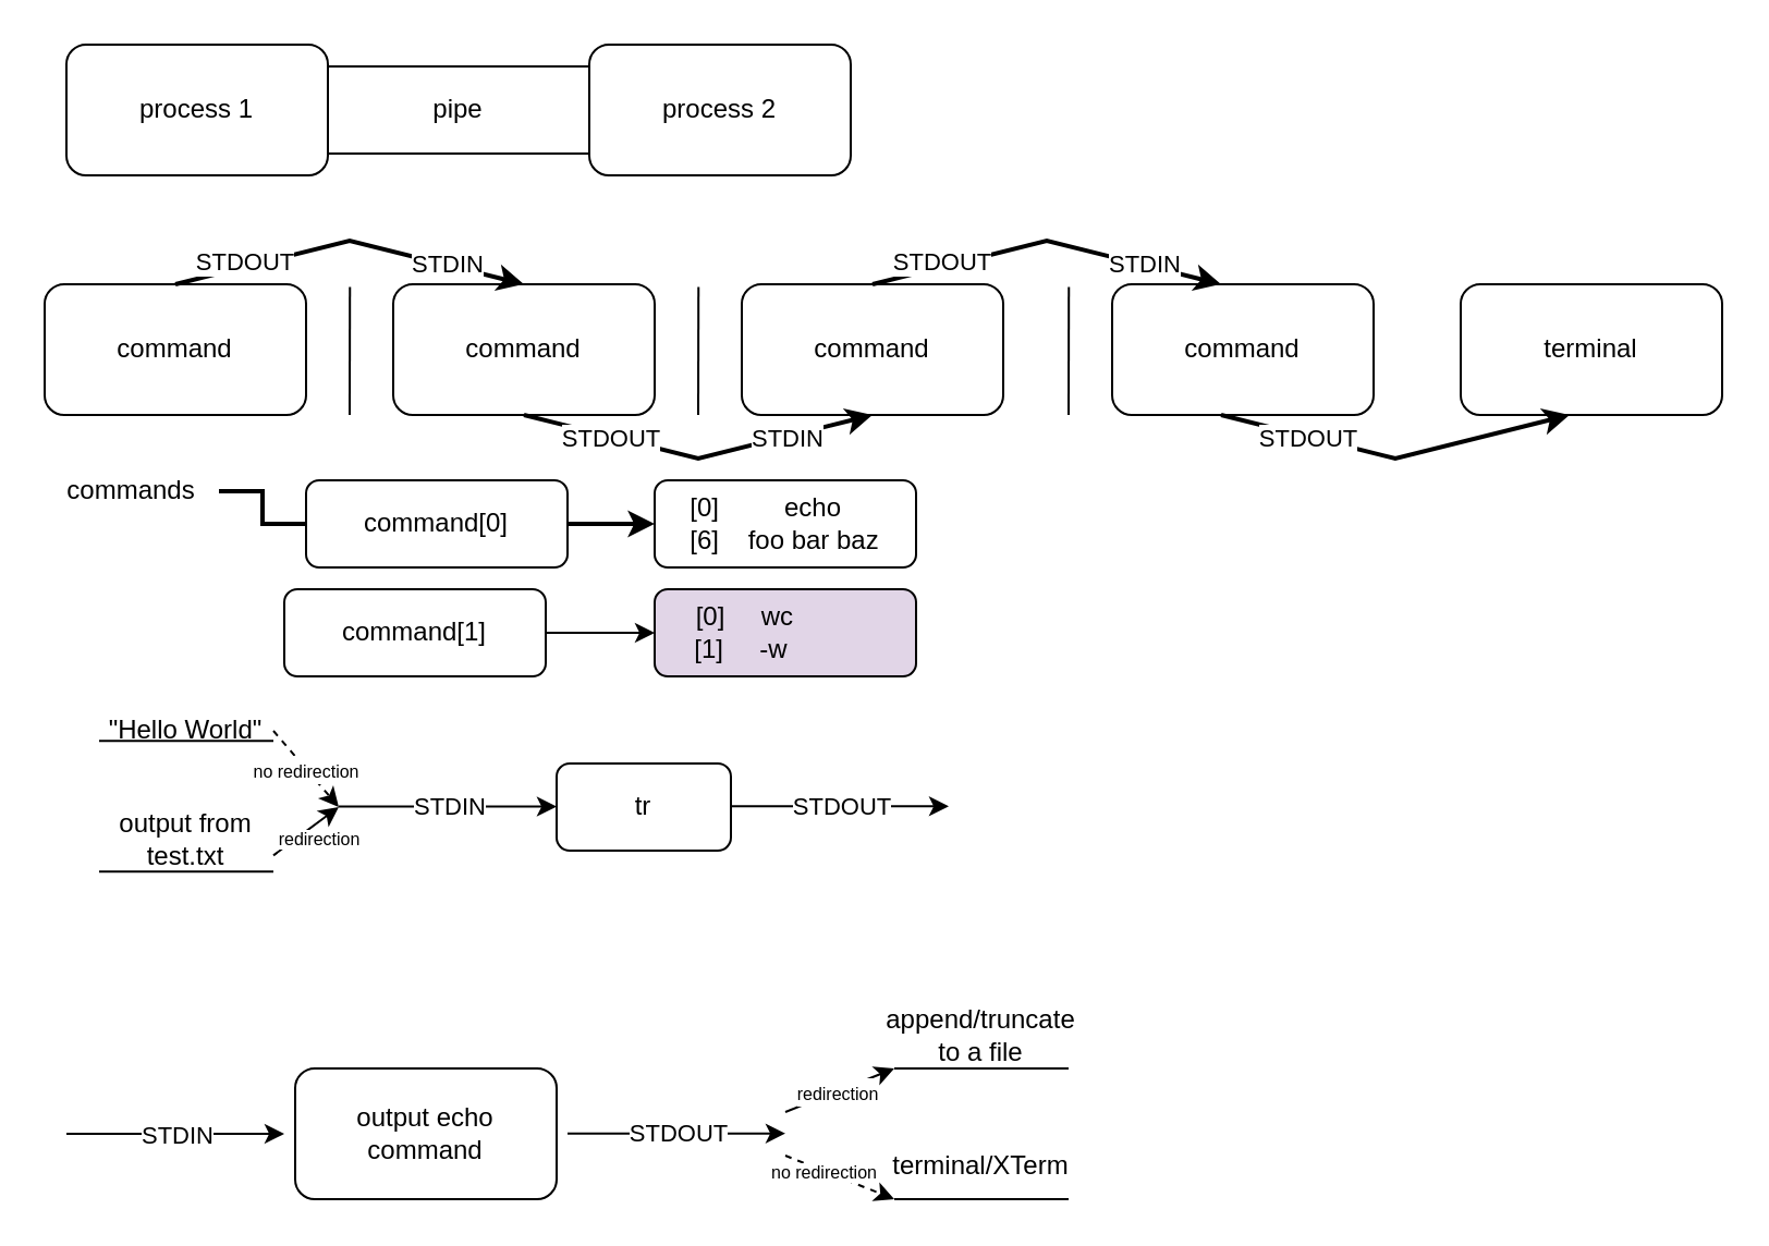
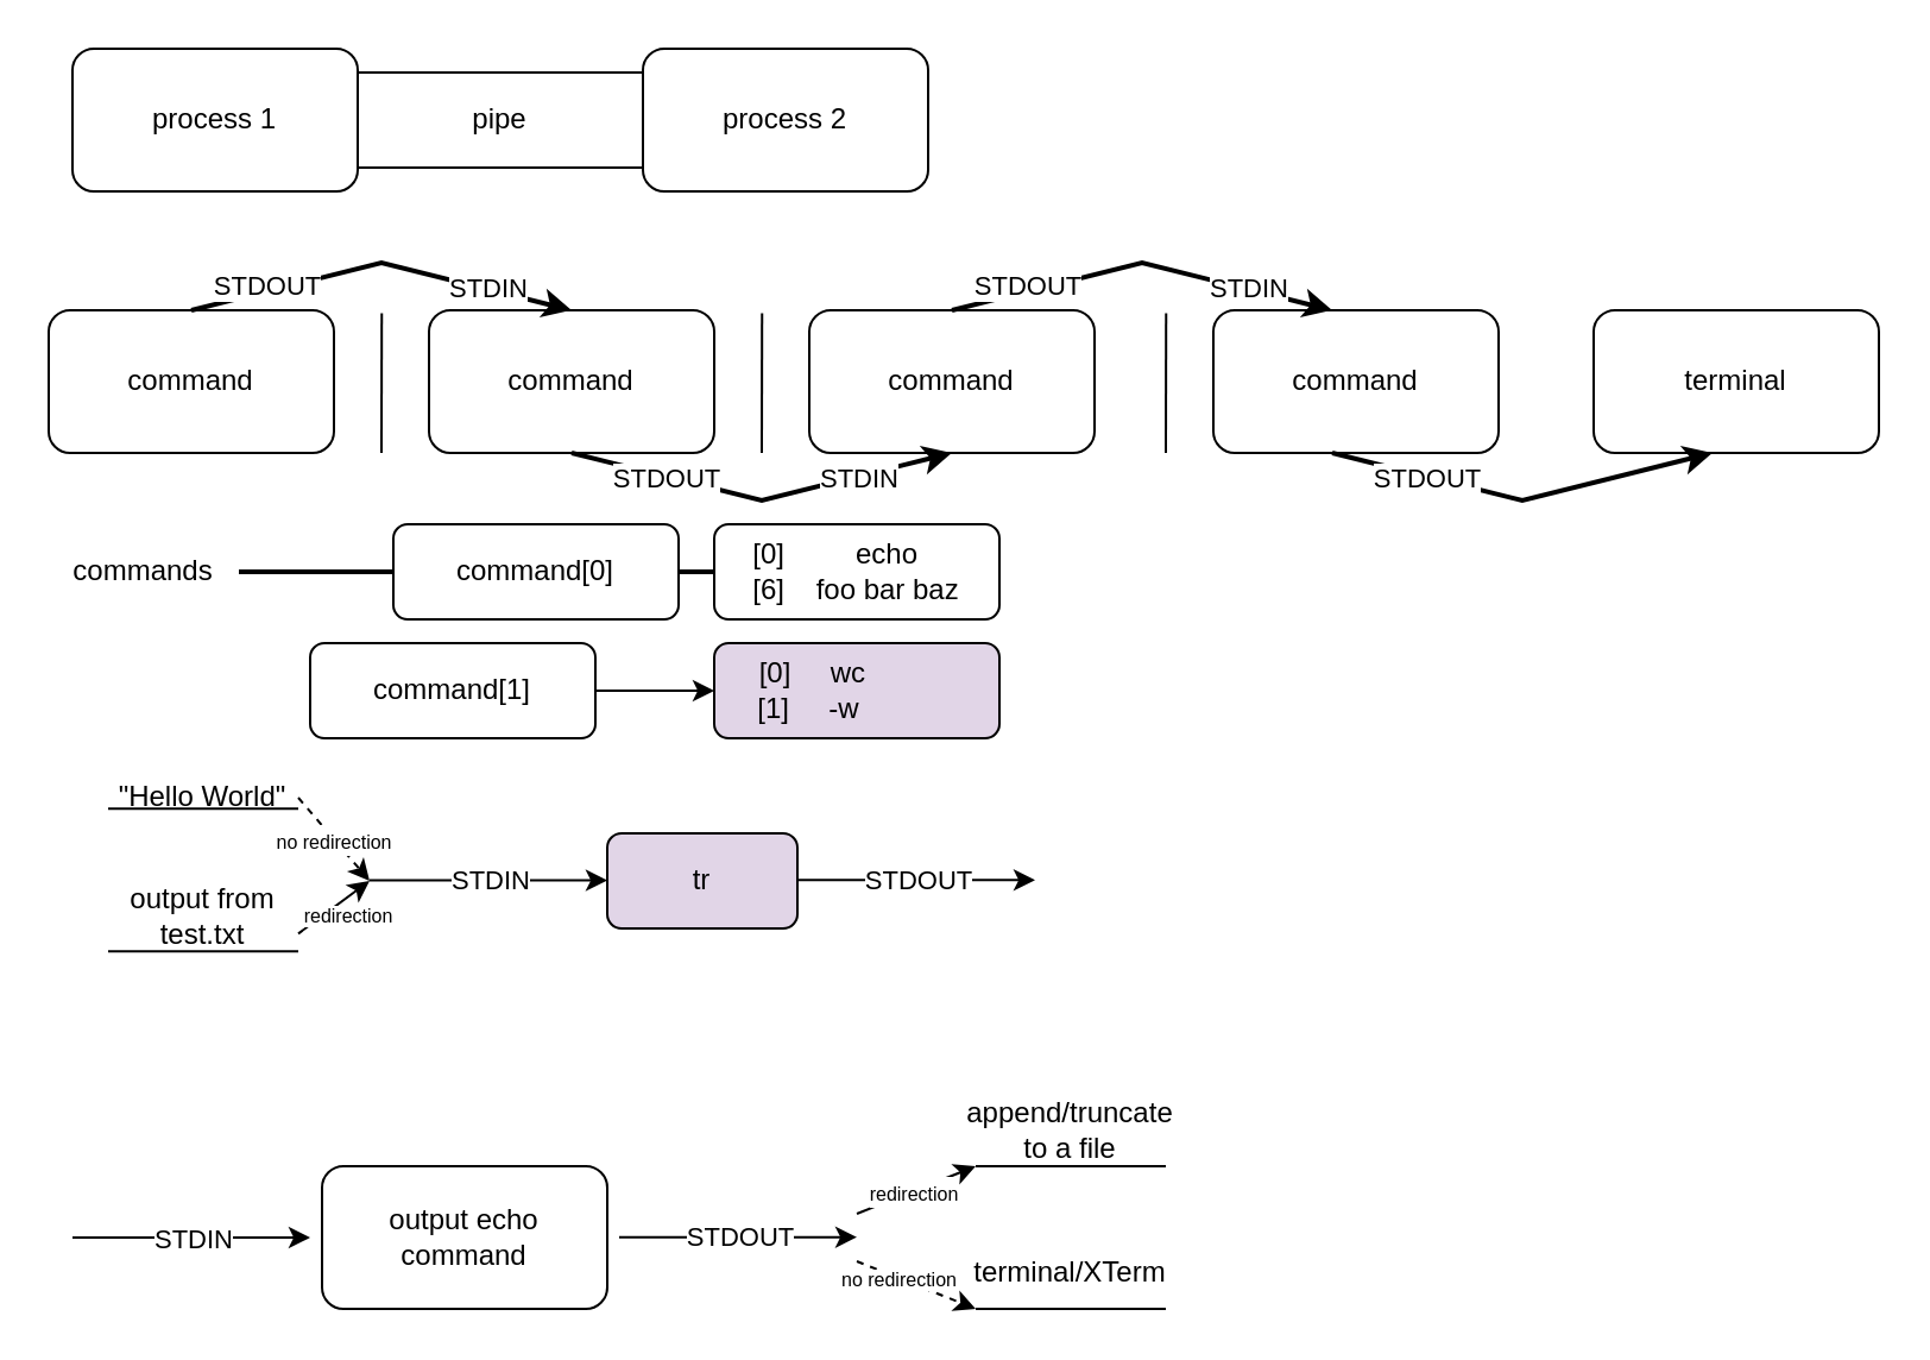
- <mxCell id="34" value="commands" style="text;html=1;align=center;verticalAlign=middle;whiteSpace=wrap;rounded=0;" vertex="1" parent="1"><mxGeometry x="20" y="205" width="80" height="40" as="geometry" /></mxCell>
+ <mxCell id="34" value="commands" style="text;html=1;align=center;verticalAlign=middle;whiteSpace=wrap;rounded=0;" vertex="1" parent="1"><mxGeometry y="220" width="80" height="40" as="geometry" x="20" /></mxCell>
- <mxCell id="36" value="command[0]" style="rounded=1;whiteSpace=wrap;html=1;" vertex="1" parent="1"><mxGeometry x="140" y="220" width="120" height="40" as="geometry" /></mxCell>
+ <mxCell id="36" value="command[0]" style="rounded=1;whiteSpace=wrap;html=1;" vertex="1" parent="1"><mxGeometry x="165" y="220" width="120" height="40" as="geometry" /></mxCell>
- <mxCell id="41" value="tr" style="rounded=1;whiteSpace=wrap;html=1;" vertex="1" parent="1"><mxGeometry x="255" y="350" width="80" height="40" as="geometry" /></mxCell>
+ <mxCell id="41" value="tr" style="rounded=1;whiteSpace=wrap;html=1;fillColor=#e1d5e7;" vertex="1" parent="1"><mxGeometry x="255" y="350" width="80" height="40" as="geometry" /></mxCell>
